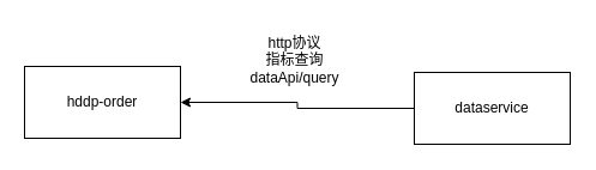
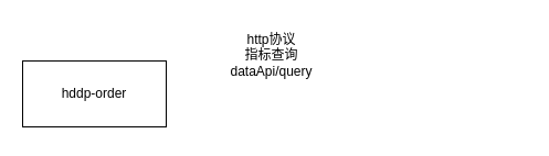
- <mxCell id="3" style="edgeStyle=orthogonalEdgeStyle;rounded=0;orthogonalLoop=1;jettySize=auto;html=1;exitX=0;exitY=0.5;exitDx=0;exitDy=0;" edge="1" parent="1" source="4" target="2"><mxGeometry relative="1" as="geometry" /></mxCell>
- <mxCell id="4" value="dataservice" style="rounded=0;whiteSpace=wrap;html=1;" vertex="1" parent="1"><mxGeometry x="345" y="60" width="130" height="60" as="geometry" /></mxCell>
